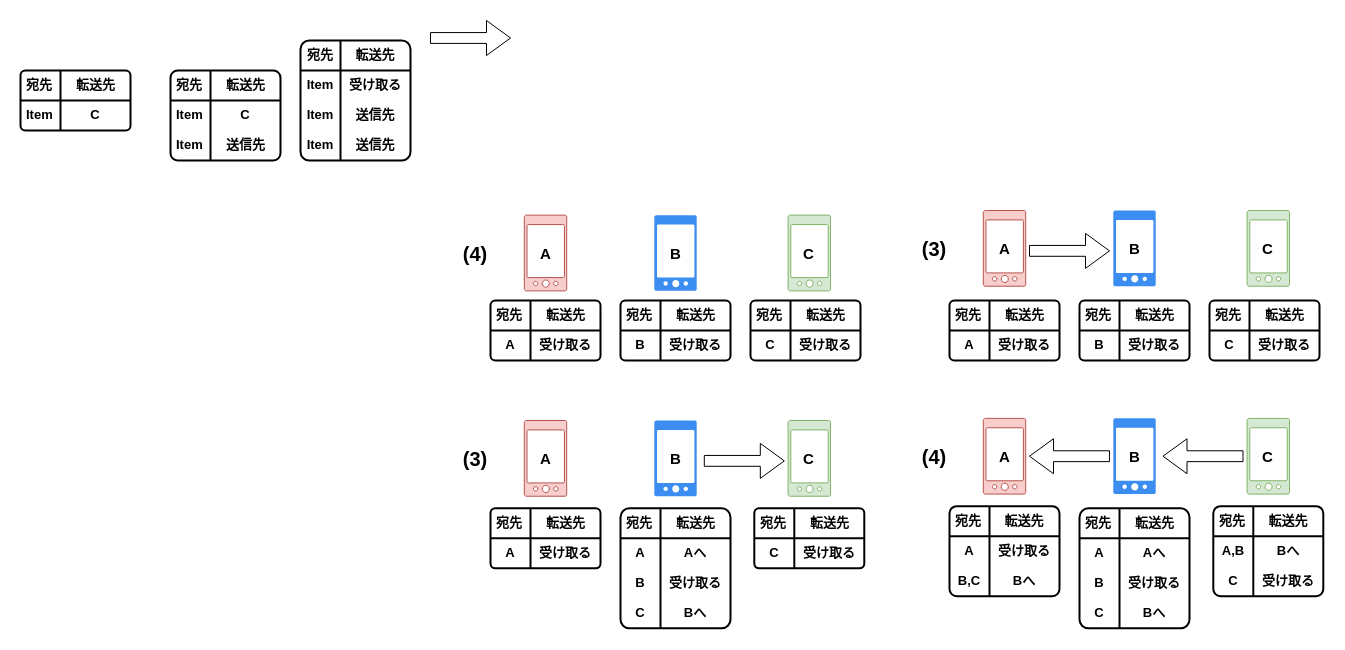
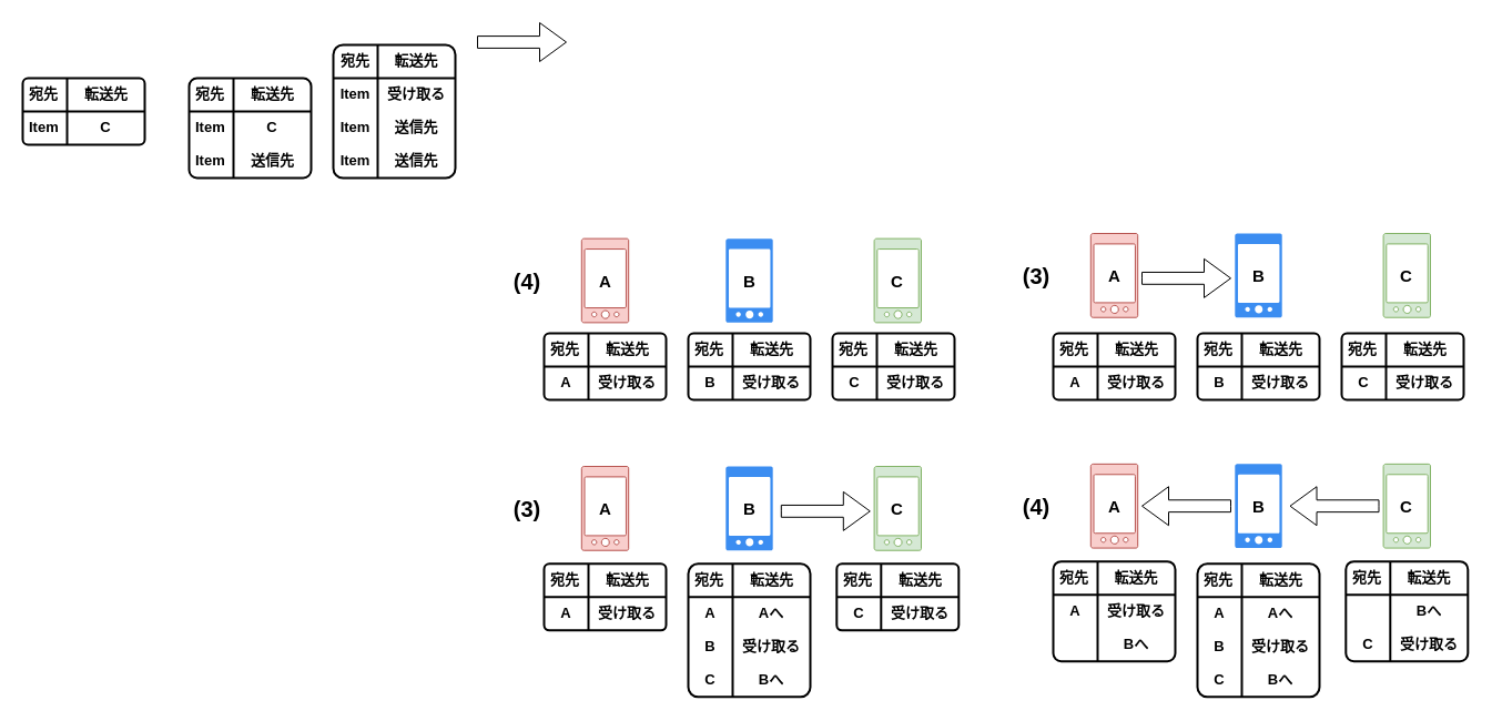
- <mxCell id="131" value="A,B" style="text;strokeColor=none;fillColor=none;spacingLeft=4;spacingRight=4;overflow=hidden;rotatable=0;points=[[0,0.5],[1,0.5]];portConstraint=eastwest;fontSize=13;whiteSpace=wrap;html=1;fontStyle=1;align=center;" vertex="1" parent="126"><mxGeometry y="30" width="40" height="30" as="geometry" /></mxCell>
- <mxCell id="124" value="B,C" style="text;strokeColor=none;fillColor=none;spacingLeft=4;spacingRight=4;overflow=hidden;rotatable=0;points=[[0,0.5],[1,0.5]];portConstraint=eastwest;fontSize=13;whiteSpace=wrap;html=1;fontStyle=1;align=center;" vertex="1" parent="118"><mxGeometry y="60" width="40" height="30" as="geometry" /></mxCell>
